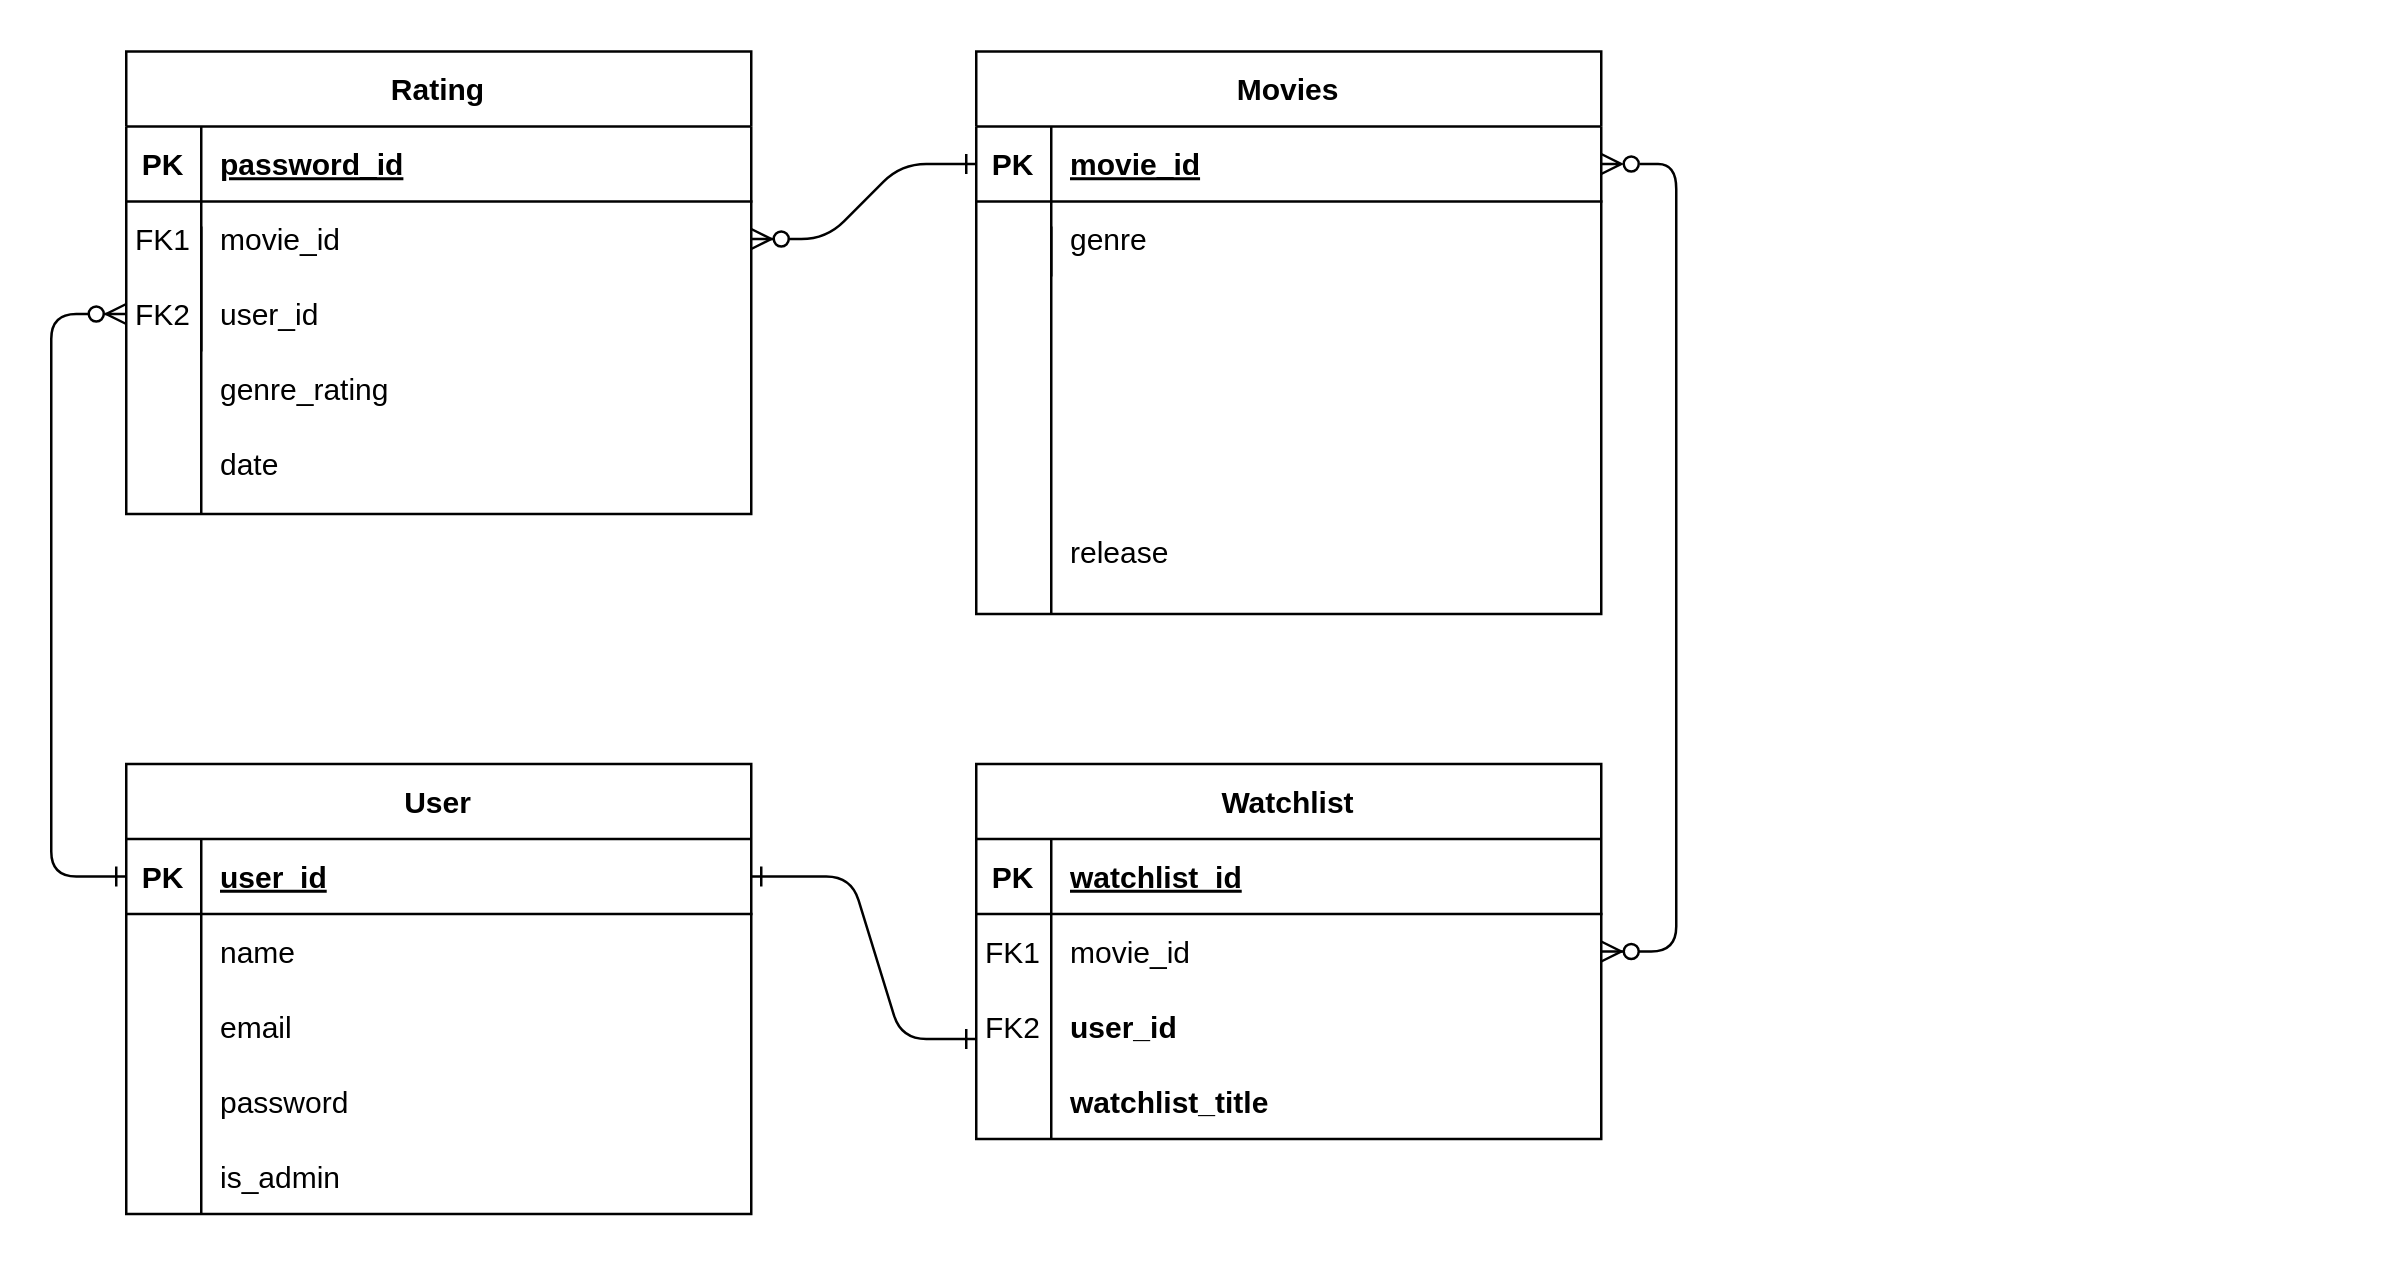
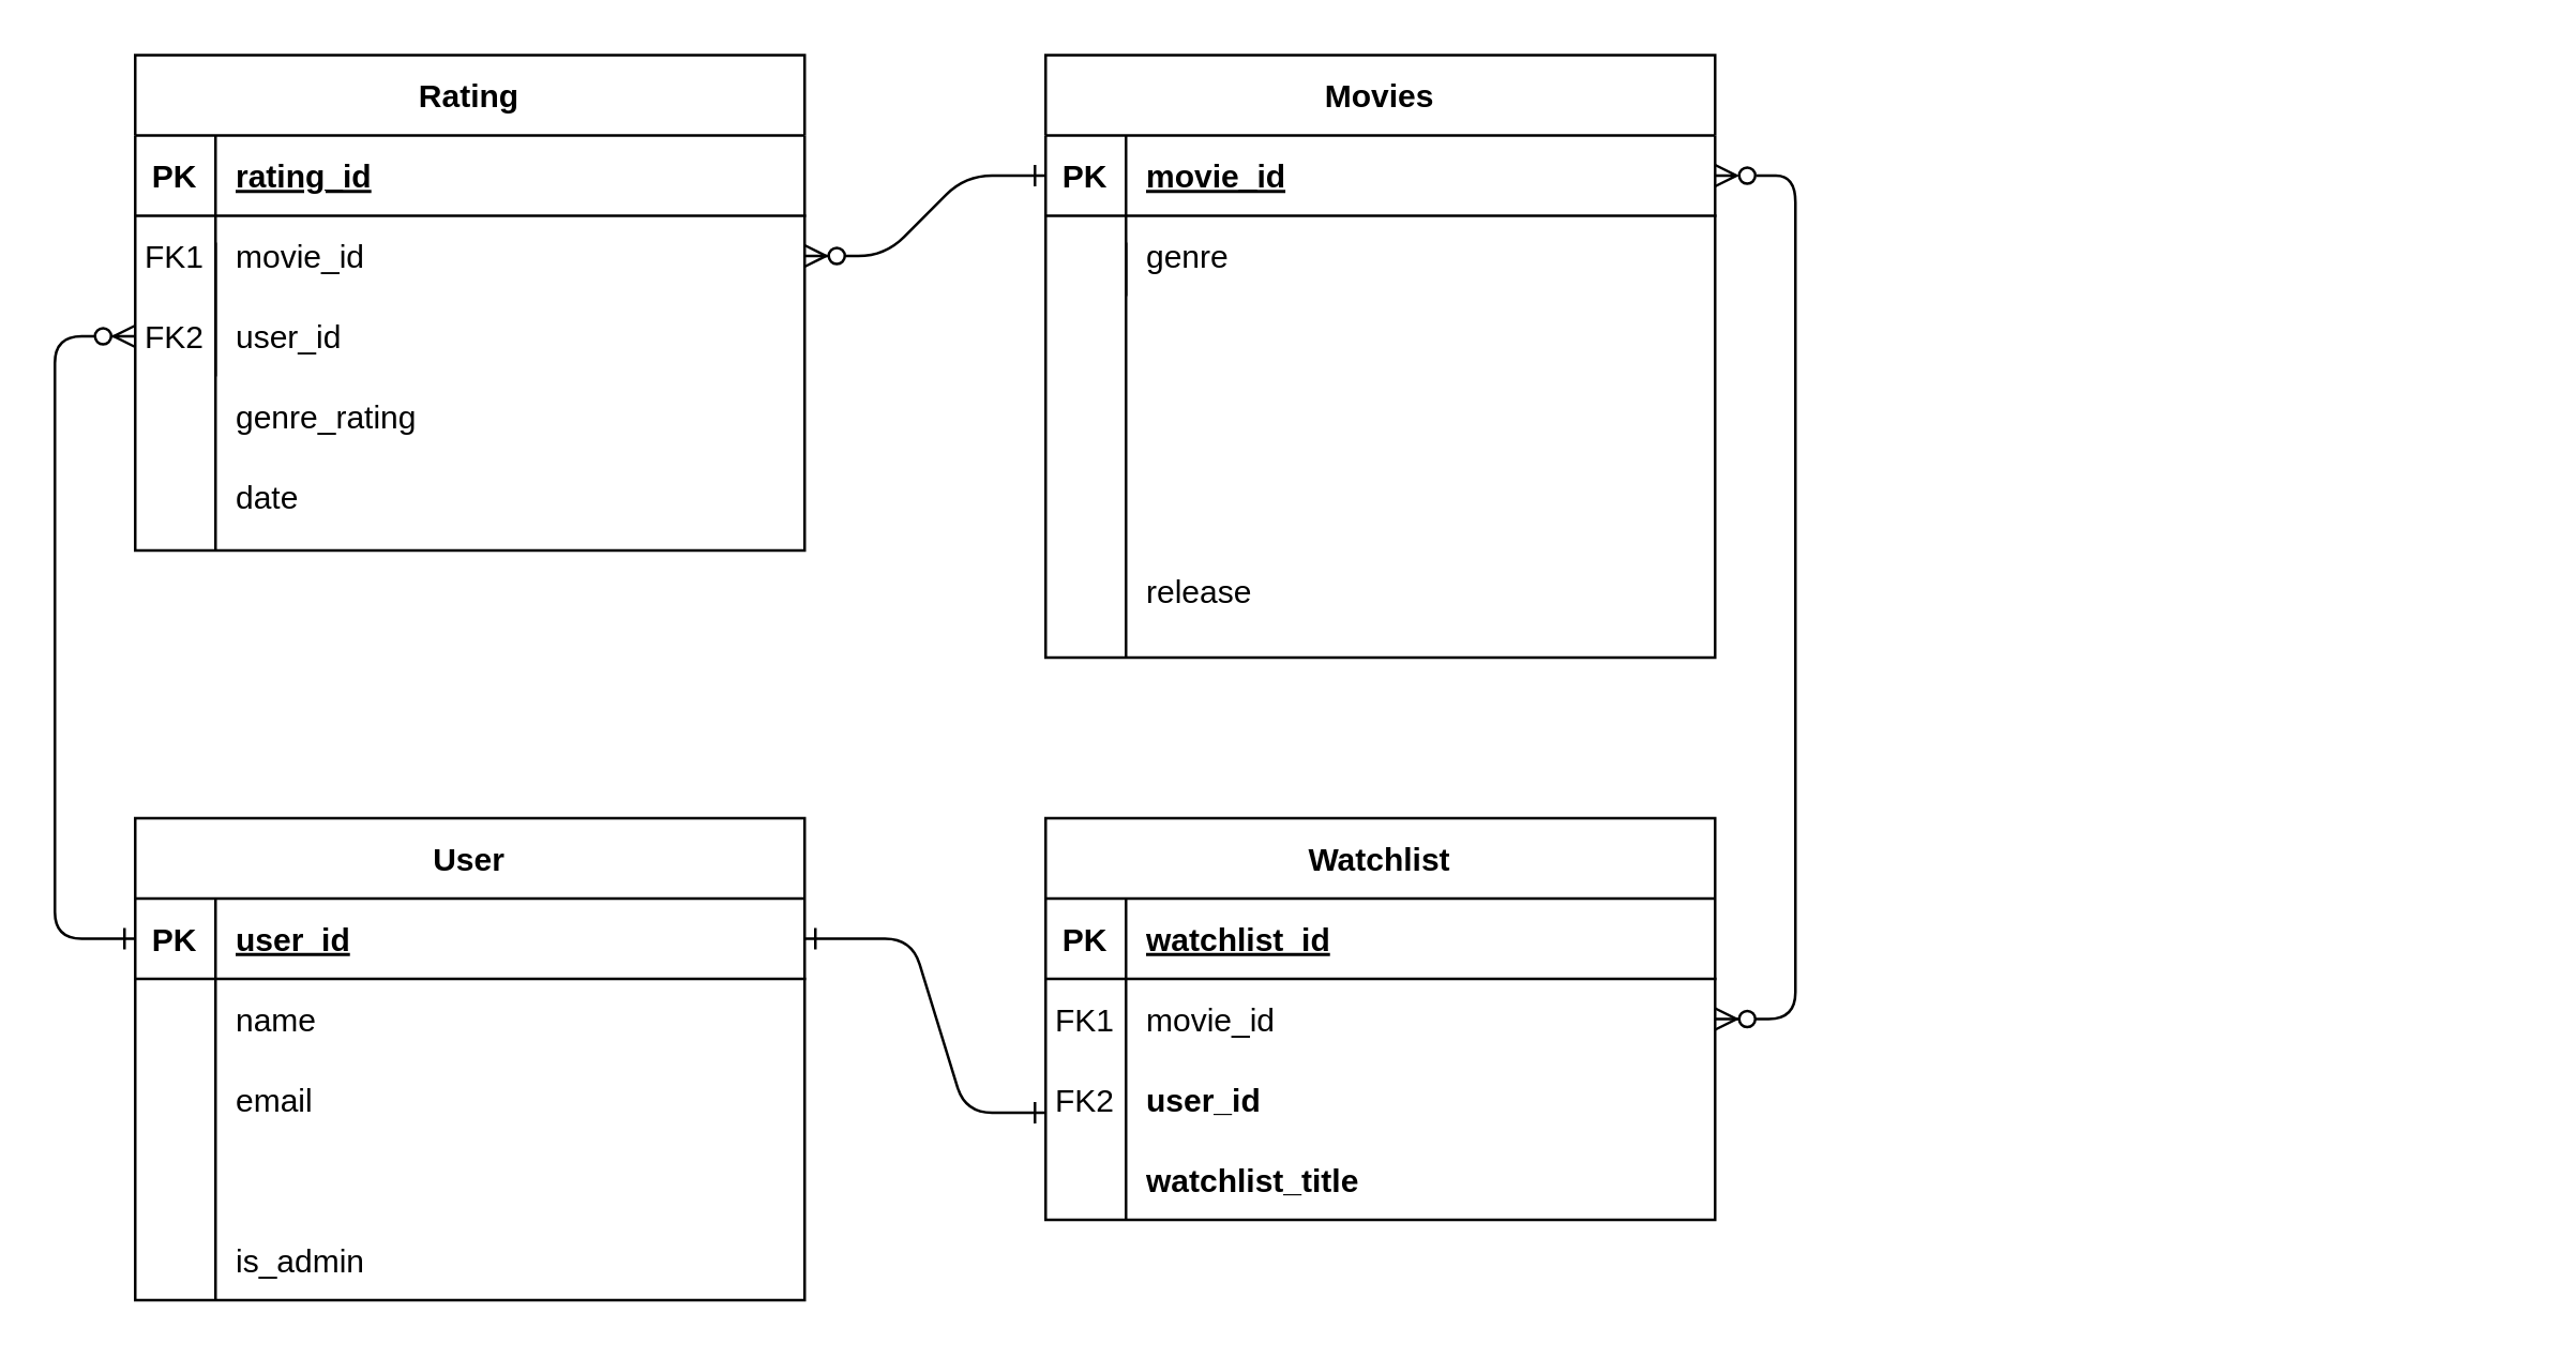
- <mxCell id="14" value="password_id" style="shape=partialRectangle;overflow=hidden;connectable=0;fillColor=none;top=0;left=0;bottom=0;right=0;align=left;spacingLeft=6;fontStyle=5;" parent="12" vertex="1"><mxGeometry x="30" width="220" height="30" as="geometry"><mxRectangle width="220" height="30" as="alternateBounds" /></mxGeometry></mxCell>
+ <mxCell id="14" value="rating_id" style="shape=partialRectangle;overflow=hidden;connectable=0;fillColor=none;top=0;left=0;bottom=0;right=0;align=left;spacingLeft=6;fontStyle=5;" parent="12" vertex="1"><mxGeometry x="30" width="220" height="30" as="geometry"><mxRectangle width="220" height="30" as="alternateBounds" /></mxGeometry></mxCell>
- <mxCell id="60" value="password" style="shape=partialRectangle;overflow=hidden;connectable=0;fillColor=none;top=0;left=0;bottom=0;right=0;align=left;spacingLeft=6;" vertex="1" parent="1"><mxGeometry x="80" y="425" width="220" height="30" as="geometry"><mxRectangle width="220" height="30" as="alternateBounds" /></mxGeometry></mxCell>
